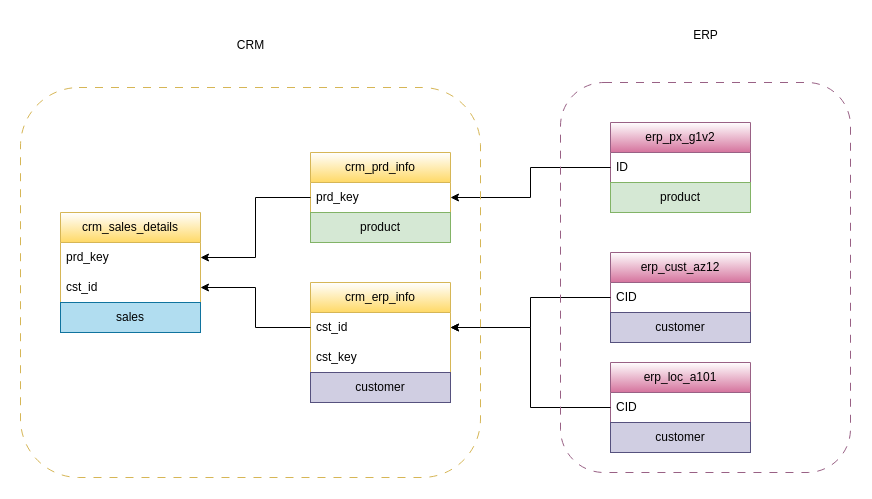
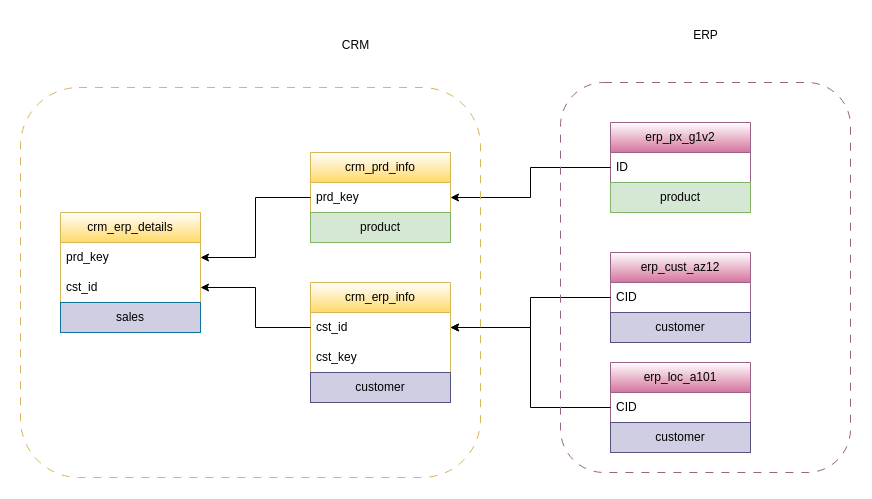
- <mxCell id="23" value="CRM" style="text;html=1;align=center;verticalAlign=middle;resizable=0;points=[];autosize=1;strokeColor=none;fillColor=none;" parent="1" vertex="1"><mxGeometry x="225" y="30" width="50" height="30" as="geometry" /></mxCell>
+ <mxCell id="23" value="CRM" style="text;html=1;align=center;verticalAlign=middle;resizable=0;points=[];autosize=1;strokeColor=none;fillColor=none;" parent="1" vertex="1"><mxGeometry x="330" y="30" width="50" height="30" as="geometry" /></mxCell>
- <mxCell id="7" value="crm_sales_details" style="swimlane;fontStyle=0;childLayout=stackLayout;horizontal=1;startSize=30;horizontalStack=0;resizeParent=1;resizeParentMax=0;resizeLast=0;collapsible=1;marginBottom=0;whiteSpace=wrap;html=1;fillColor=default;gradientColor=#ffd966;strokeColor=#d6b656;" parent="1" vertex="1"><mxGeometry x="60" y="212" width="140" height="90" as="geometry" /></mxCell>
+ <mxCell id="7" value="crm_erp_details" style="swimlane;fontStyle=0;childLayout=stackLayout;horizontal=1;startSize=30;horizontalStack=0;resizeParent=1;resizeParentMax=0;resizeLast=0;collapsible=1;marginBottom=0;whiteSpace=wrap;html=1;fillColor=default;gradientColor=#ffd966;strokeColor=#d6b656;" parent="1" vertex="1"><mxGeometry x="60" y="212" width="140" height="90" as="geometry" /></mxCell>
- <mxCell id="30" value="sales" style="rounded=0;whiteSpace=wrap;html=1;fillColor=#b1ddf0;strokeColor=#10739e;" vertex="1" parent="1"><mxGeometry x="60" y="302" width="140" height="30" as="geometry" /></mxCell>
+ <mxCell id="30" value="sales" style="rounded=0;whiteSpace=wrap;html=1;fillColor=#d0cee2;strokeColor=#10739e;" vertex="1" parent="1"><mxGeometry x="60" y="302" width="140" height="30" as="geometry" /></mxCell>
